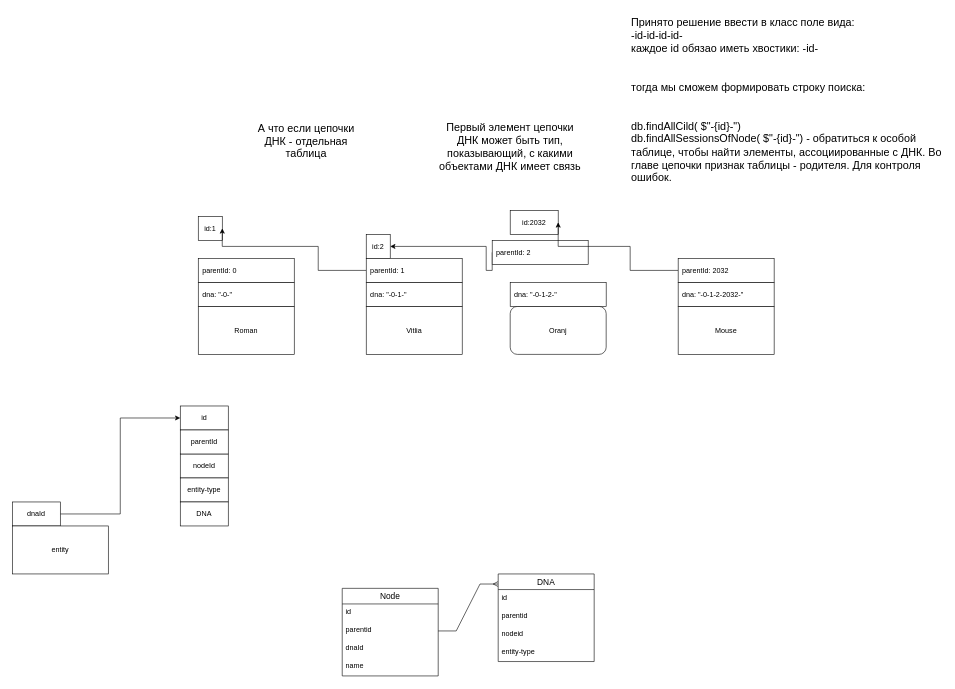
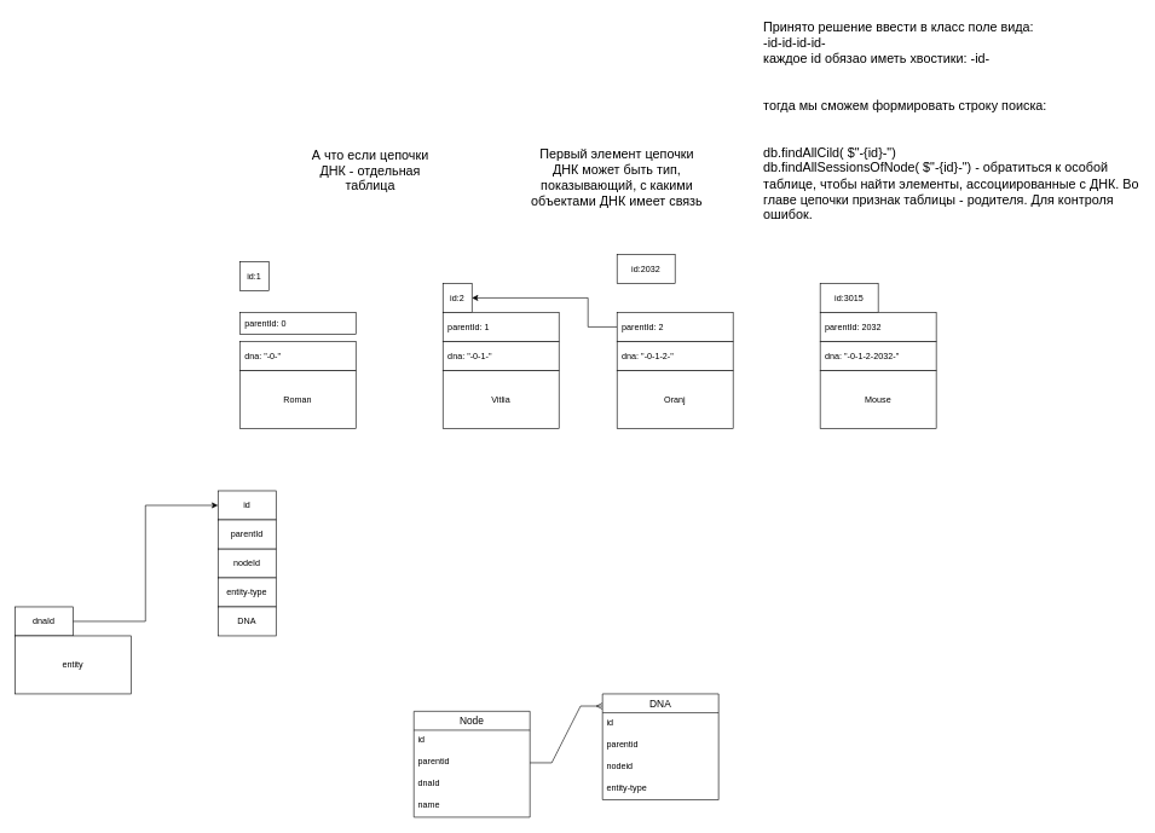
- <mxCell id="9" style="edgeStyle=orthogonalEdgeStyle;rounded=0;orthogonalLoop=1;jettySize=auto;html=1;exitX=0;exitY=0.5;exitDx=0;exitDy=0;entryX=1;entryY=0.5;entryDx=0;entryDy=0;" edge="1" parent="1" source="10" target="2"><mxGeometry relative="1" as="geometry"><Array as="points"><mxPoint x="530" y="450" /><mxPoint x="530" y="410" /></Array></mxGeometry></mxCell>
- <mxCell id="19" style="edgeStyle=orthogonalEdgeStyle;rounded=0;orthogonalLoop=1;jettySize=auto;html=1;exitX=0;exitY=0.5;exitDx=0;exitDy=0;entryX=1;entryY=0.5;entryDx=0;entryDy=0;" edge="1" parent="1" source="20" target="11"><mxGeometry relative="1" as="geometry"><Array as="points"><mxPoint x="1050" y="450" /><mxPoint x="1050" y="410" /></Array></mxGeometry></mxCell>
+ <mxCell id="16" value="id:3015" style="rounded=0;whiteSpace=wrap;html=1;" vertex="1" parent="1"><mxGeometry x="1130" y="390" width="80" height="40" as="geometry" /></mxCell>
- <mxCell id="15" value="parentId: 2" style="rounded=0;whiteSpace=wrap;html=1;align=left;spacingLeft=5;" vertex="1" parent="1"><mxGeometry x="820" y="400" width="160" height="40" as="geometry" /></mxCell>
+ <mxCell id="15" value="parentId: 2" style="rounded=0;whiteSpace=wrap;html=1;align=left;spacingLeft=5;" vertex="1" parent="1"><mxGeometry x="850" y="430" width="160" height="40" as="geometry" /></mxCell>
- <mxCell id="5" value="parentId: 0" style="rounded=0;whiteSpace=wrap;html=1;align=left;spacingLeft=5;" vertex="1" parent="1"><mxGeometry x="330" y="430" width="160" height="40" as="geometry" /></mxCell>
+ <mxCell id="5" value="parentId: 0" style="rounded=0;whiteSpace=wrap;html=1;align=left;spacingLeft=5;" vertex="1" parent="1"><mxGeometry x="330" y="430" width="160" height="30" as="geometry" /></mxCell>
- <mxCell id="12" value="Oranj" style="whiteSpace=wrap;html=1;rounded=1;" vertex="1" parent="1"><mxGeometry x="850" y="510" width="160" height="80" as="geometry" /></mxCell>
+ <mxCell id="12" value="Oranj" style="rounded=0;whiteSpace=wrap;html=1;" vertex="1" parent="1"><mxGeometry x="850" y="510" width="160" height="80" as="geometry" /></mxCell>
